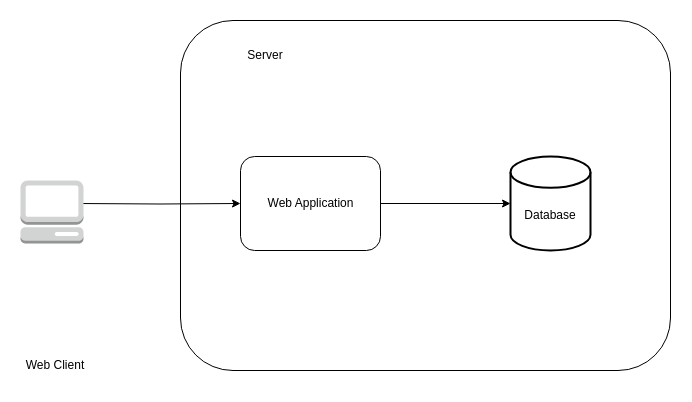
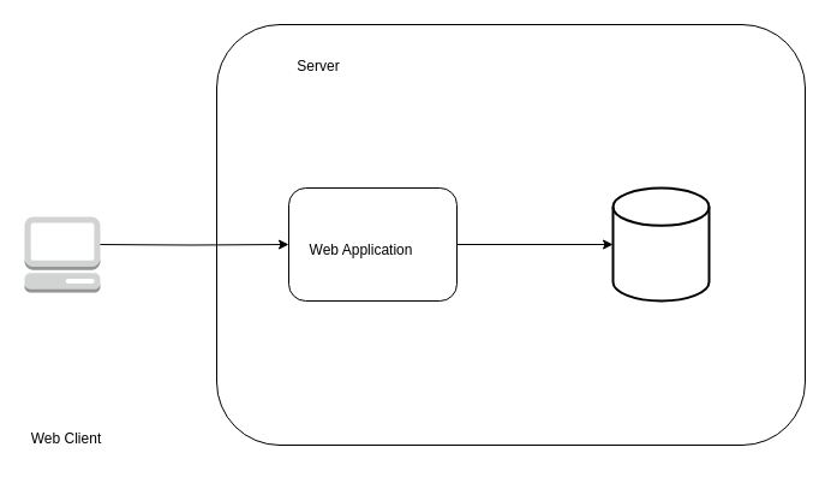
- <mxCell id="6" value="Web Application" style="text;html=1;align=center;verticalAlign=middle;whiteSpace=wrap;rounded=0;" vertex="1" parent="1"><mxGeometry x="262.5" y="188" width="95" height="30" as="geometry" /></mxCell>
+ <mxCell id="6" value="Web Application" style="text;html=1;align=center;verticalAlign=middle;whiteSpace=wrap;rounded=0;" vertex="1" parent="1"><mxGeometry x="252.5" y="193" width="95" height="30" as="geometry" /></mxCell>
- <mxCell id="8" value="Database" style="text;html=1;align=center;verticalAlign=middle;whiteSpace=wrap;rounded=0;" vertex="1" parent="1"><mxGeometry x="520" y="200" width="60" height="30" as="geometry" /></mxCell>
